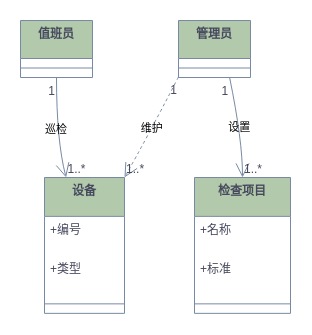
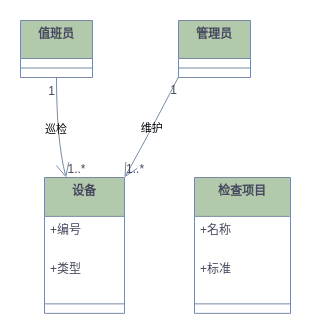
- <mxCell id="17" value="维护" style="curved=1;startArrow=none;endArrow=open;endSize=12;exitX=0;exitY=0.99;entryX=1;entryY=0;rounded=0;labelBackgroundColor=none;strokeColor=#788AA3;fontColor=default;dashed=1;" edge="1" parent="1" source="4" target="6"><mxGeometry relative="1" as="geometry"><Array as="points"><mxPoint x="145" y="140" /></Array></mxGeometry></mxCell>
+ <mxCell id="17" value="维护" style="curved=1;startArrow=none;endArrow=open;endSize=12;exitX=0;exitY=0.99;entryX=1;entryY=0;rounded=0;labelBackgroundColor=none;strokeColor=#788AA3;fontColor=default;" edge="1" parent="1" source="4" target="6"><mxGeometry relative="1" as="geometry"><Array as="points"><mxPoint x="145" y="140" /></Array></mxGeometry></mxCell>
- <mxCell id="20" value="设置" style="curved=1;startArrow=none;endArrow=open;endSize=12;exitX=0.71;exitY=1;entryX=0.5;entryY=0;rounded=0;labelBackgroundColor=none;strokeColor=#788AA3;fontColor=default;" edge="1" parent="1" source="4" target="10"><mxGeometry relative="1" as="geometry"><Array as="points"><mxPoint x="242" y="140" /></Array></mxGeometry></mxCell>
- <mxCell id="21" value="1" style="edgeLabel;resizable=0;labelBackgroundColor=none;fontSize=12;align=right;verticalAlign=top;fontColor=#46495D;" vertex="1" parent="20"><mxGeometry x="-1" relative="1" as="geometry" /></mxCell>
- <mxCell id="22" value="1..*" style="edgeLabel;resizable=0;labelBackgroundColor=none;fontSize=12;align=left;verticalAlign=bottom;fontColor=#46495D;" vertex="1" parent="20"><mxGeometry x="1" relative="1" as="geometry" /></mxCell>
